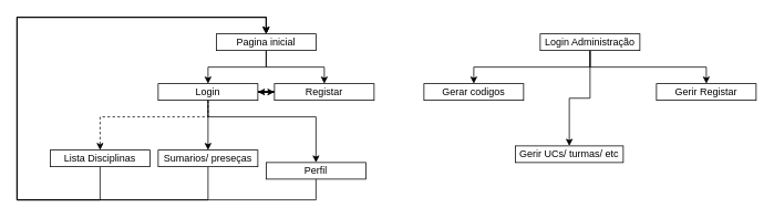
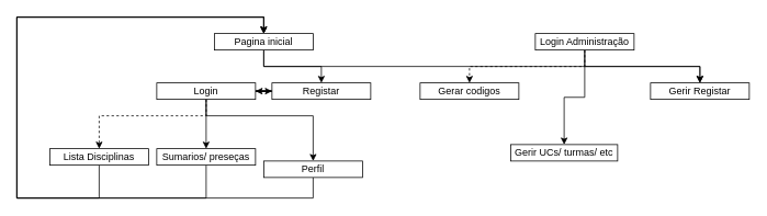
- <mxCell id="3" style="edgeStyle=orthogonalEdgeStyle;rounded=0;orthogonalLoop=1;jettySize=auto;html=1;exitX=0.5;exitY=1;exitDx=0;exitDy=0;entryX=0.5;entryY=0;entryDx=0;entryDy=0;" edge="1" parent="1" source="5" target="19"><mxGeometry relative="1" as="geometry"><mxPoint x="250" y="90" as="targetPoint" /></mxGeometry></mxCell>
+ <mxCell id="3" style="edgeStyle=orthogonalEdgeStyle;rounded=0;orthogonalLoop=1;jettySize=auto;html=1;exitX=0.5;exitY=1;exitDx=0;exitDy=0;" edge="1" parent="1" source="5" target="23"><mxGeometry relative="1" as="geometry"><mxPoint x="250" y="90" as="targetPoint" /></mxGeometry></mxCell>
- <mxCell id="7" style="edgeStyle=orthogonalEdgeStyle;rounded=0;orthogonalLoop=1;jettySize=auto;html=1;exitX=0.5;exitY=1;exitDx=0;exitDy=0;entryX=0.5;entryY=0;entryDx=0;entryDy=0;" edge="1" parent="1" source="9" target="22"><mxGeometry relative="1" as="geometry" /></mxCell>
+ <mxCell id="7" style="edgeStyle=orthogonalEdgeStyle;rounded=0;orthogonalLoop=1;jettySize=auto;html=1;exitX=0.5;exitY=1;exitDx=0;exitDy=0;entryX=0.5;entryY=0;entryDx=0;entryDy=0;dashed=1;" edge="1" parent="1" source="9" target="22"><mxGeometry relative="1" as="geometry" /></mxCell>
